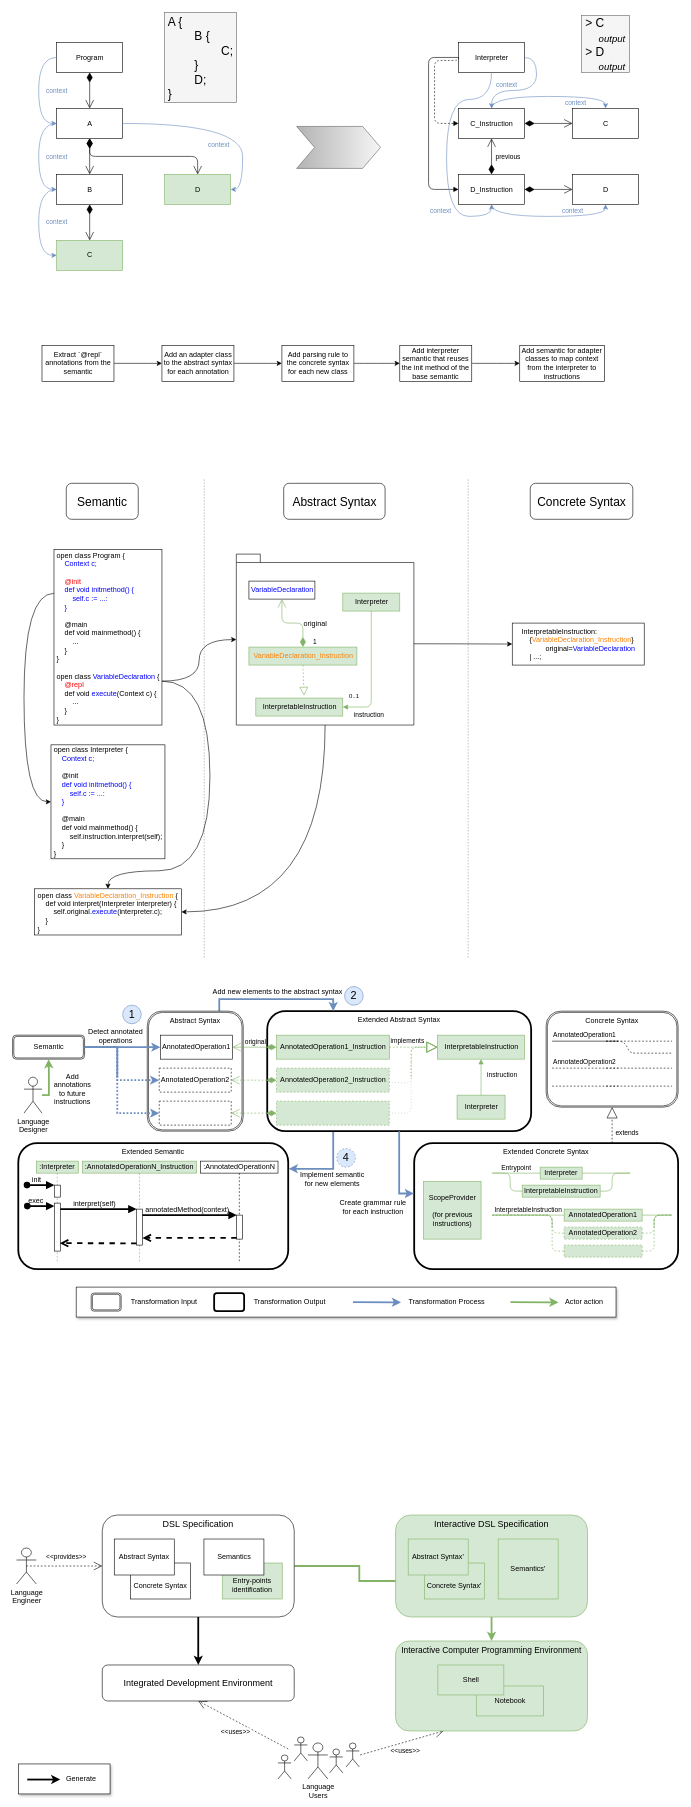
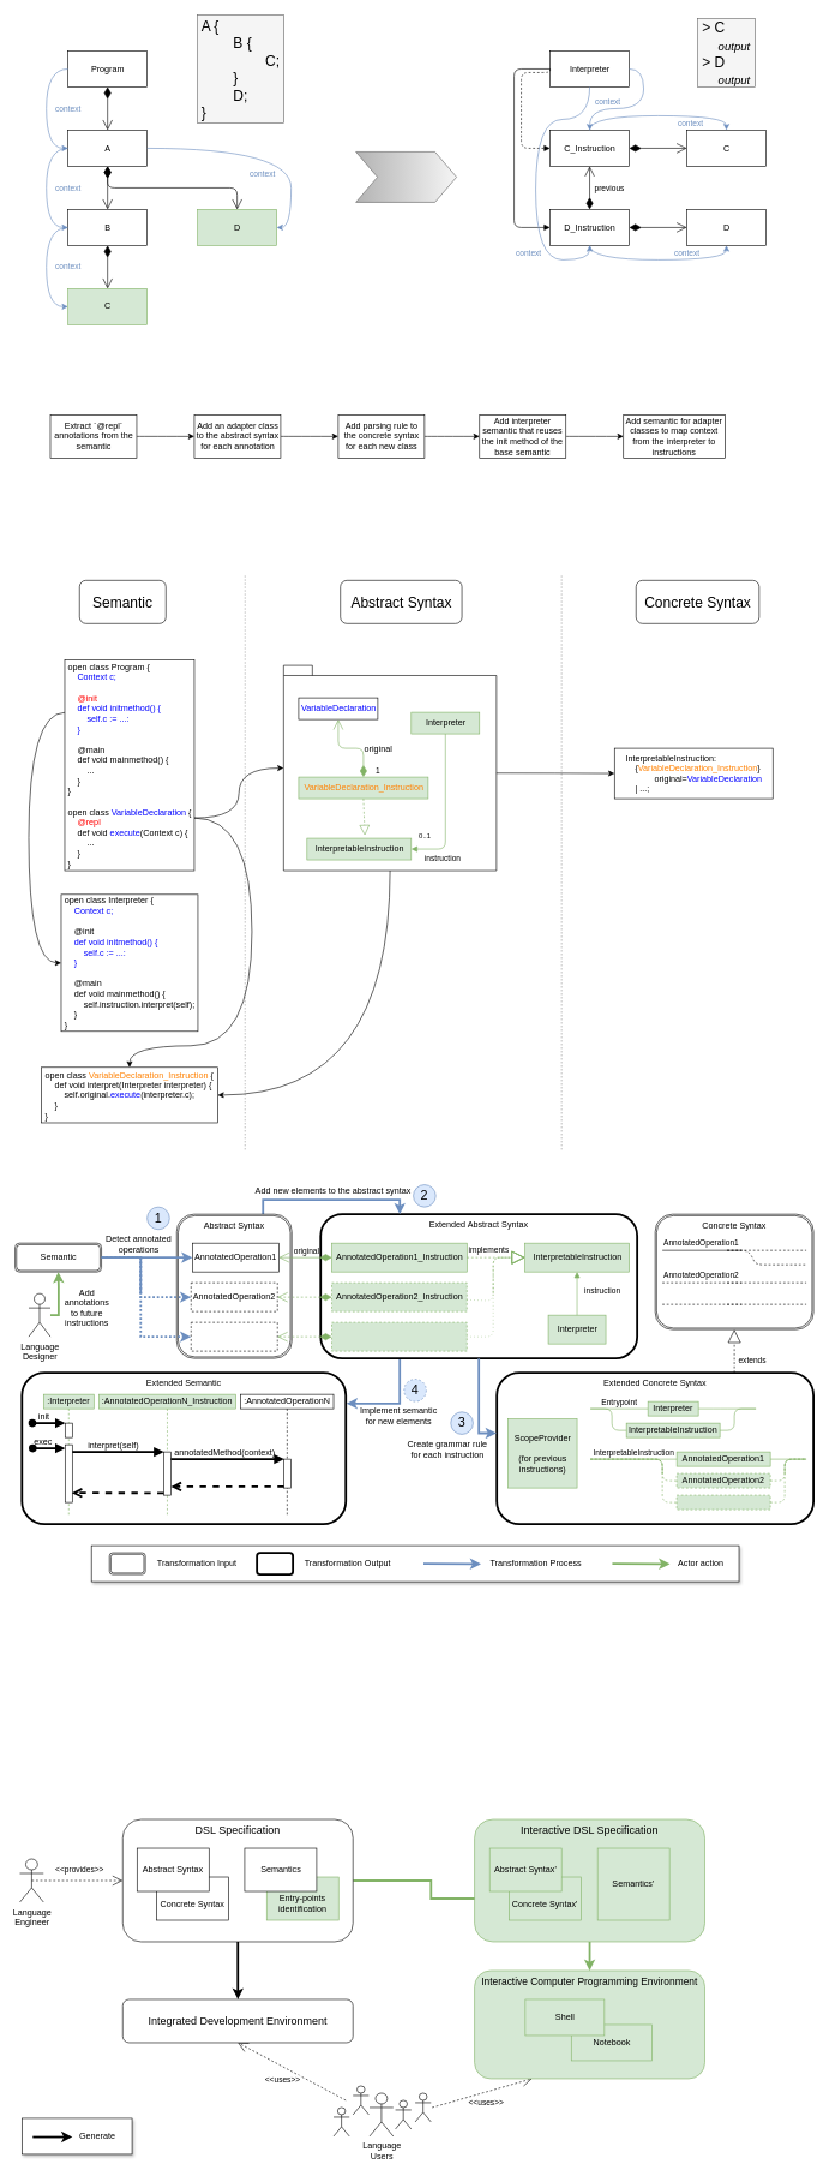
+ <mxCell id="143" value="3" style="ellipse;whiteSpace=wrap;html=1;aspect=fixed;fillColor=#dae8fc;strokeColor=#6c8ebf;fontSize=18;" parent="1" vertex="1"><mxGeometry x="626" y="1959.5" width="31" height="31" as="geometry" /></mxCell>
